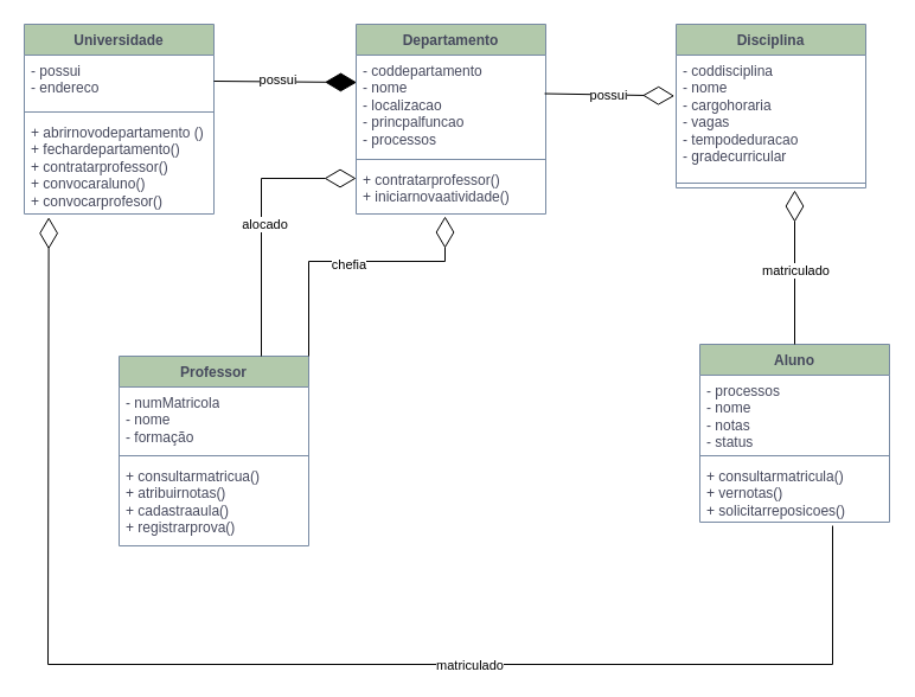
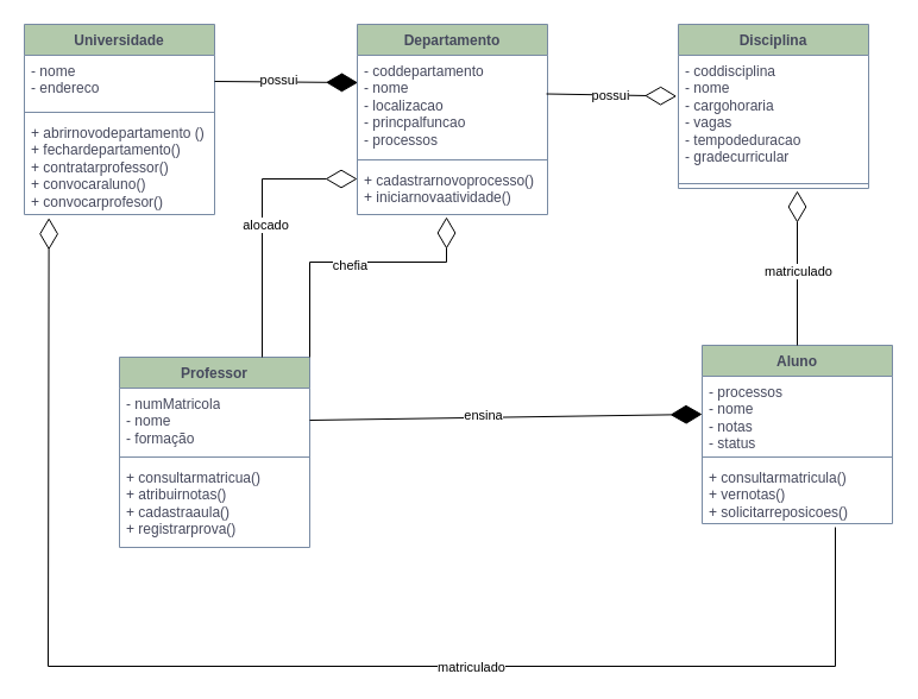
- <mxCell id="18" value="&lt;div&gt;&lt;span style=&quot;background-color: initial;&quot;&gt;- possui&lt;/span&gt;&lt;/div&gt;&lt;div&gt;- endereco&lt;/div&gt;&lt;div&gt;&lt;br&gt;&lt;/div&gt;" style="text;strokeColor=none;fillColor=none;align=left;verticalAlign=top;spacingLeft=4;spacingRight=4;overflow=hidden;rotatable=0;points=[[0,0.5],[1,0.5]];portConstraint=eastwest;whiteSpace=wrap;html=1;labelBackgroundColor=none;fontColor=#46495D;" parent="17" vertex="1"><mxGeometry y="26" width="160" height="44" as="geometry" /></mxCell>
+ <mxCell id="18" value="&lt;div&gt;&lt;span style=&quot;background-color: initial;&quot;&gt;- nome&lt;/span&gt;&lt;/div&gt;&lt;div&gt;- endereco&lt;/div&gt;&lt;div&gt;&lt;br&gt;&lt;/div&gt;" style="text;strokeColor=none;fillColor=none;align=left;verticalAlign=top;spacingLeft=4;spacingRight=4;overflow=hidden;rotatable=0;points=[[0,0.5],[1,0.5]];portConstraint=eastwest;whiteSpace=wrap;html=1;labelBackgroundColor=none;fontColor=#46495D;" parent="17" vertex="1"><mxGeometry y="26" width="160" height="44" as="geometry" /></mxCell>
- <mxCell id="5" value="&lt;div&gt;+ contratarprofessor()&lt;/div&gt;&lt;div&gt;+ iniciarnovaatividade()&amp;nbsp;&lt;/div&gt;" style="text;strokeColor=none;fillColor=none;align=left;verticalAlign=top;spacingLeft=4;spacingRight=4;overflow=hidden;rotatable=0;points=[[0,0.5],[1,0.5]];portConstraint=eastwest;whiteSpace=wrap;html=1;labelBackgroundColor=none;fontColor=#46495D;" parent="2" vertex="1"><mxGeometry y="118" width="160" height="42" as="geometry" /></mxCell>
+ <mxCell id="5" value="&lt;div&gt;+ cadastrarnovoprocesso()&lt;/div&gt;&lt;div&gt;+ iniciarnovaatividade()&amp;nbsp;&lt;/div&gt;" style="text;strokeColor=none;fillColor=none;align=left;verticalAlign=top;spacingLeft=4;spacingRight=4;overflow=hidden;rotatable=0;points=[[0,0.5],[1,0.5]];portConstraint=eastwest;whiteSpace=wrap;html=1;labelBackgroundColor=none;fontColor=#46495D;" parent="2" vertex="1"><mxGeometry y="118" width="160" height="42" as="geometry" /></mxCell>
+ <mxCell id="31" value="" style="endArrow=diamondThin;endFill=1;endSize=24;html=1;rounded=0;entryX=0;entryY=0.5;entryDx=0;entryDy=0;exitX=1;exitY=0.5;exitDx=0;exitDy=0;" parent="1" source="14" target="10" edge="1"><mxGeometry width="160" relative="1" as="geometry"><mxPoint x="270" y="390" as="sourcePoint" /><mxPoint x="390" y="391" as="targetPoint" /></mxGeometry></mxCell>
+ <mxCell id="32" value="ensina" style="edgeLabel;html=1;align=center;verticalAlign=middle;resizable=0;points=[];" parent="31" vertex="1" connectable="0"><mxGeometry x="-0.115" y="2" relative="1" as="geometry"><mxPoint as="offset" /></mxGeometry></mxCell>
